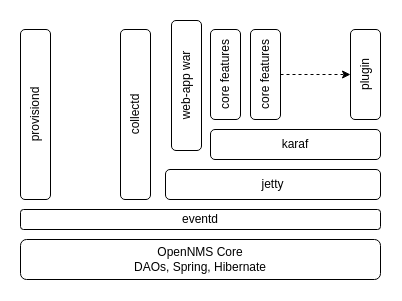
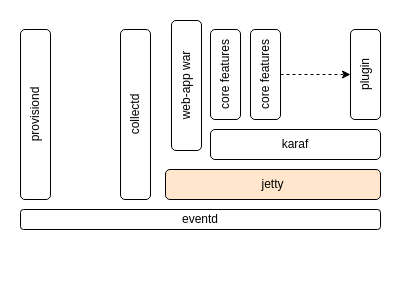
- <mxCell id="3" value="jetty" style="rounded=1;whiteSpace=wrap;html=1;" vertex="1" parent="1"><mxGeometry x="165" y="169" width="215" height="30" as="geometry" /></mxCell>
+ <mxCell id="3" value="jetty" style="rounded=1;whiteSpace=wrap;html=1;fillColor=#ffe6cc;" vertex="1" parent="1"><mxGeometry x="165" y="169" width="215" height="30" as="geometry" /></mxCell>
- <mxCell id="2" value="OpenNMS Core&lt;div&gt;DAOs, Spring, Hibernate&lt;/div&gt;" style="rounded=1;whiteSpace=wrap;html=1;" vertex="1" parent="1"><mxGeometry x="20" y="239" width="360" height="40" as="geometry" /></mxCell>
